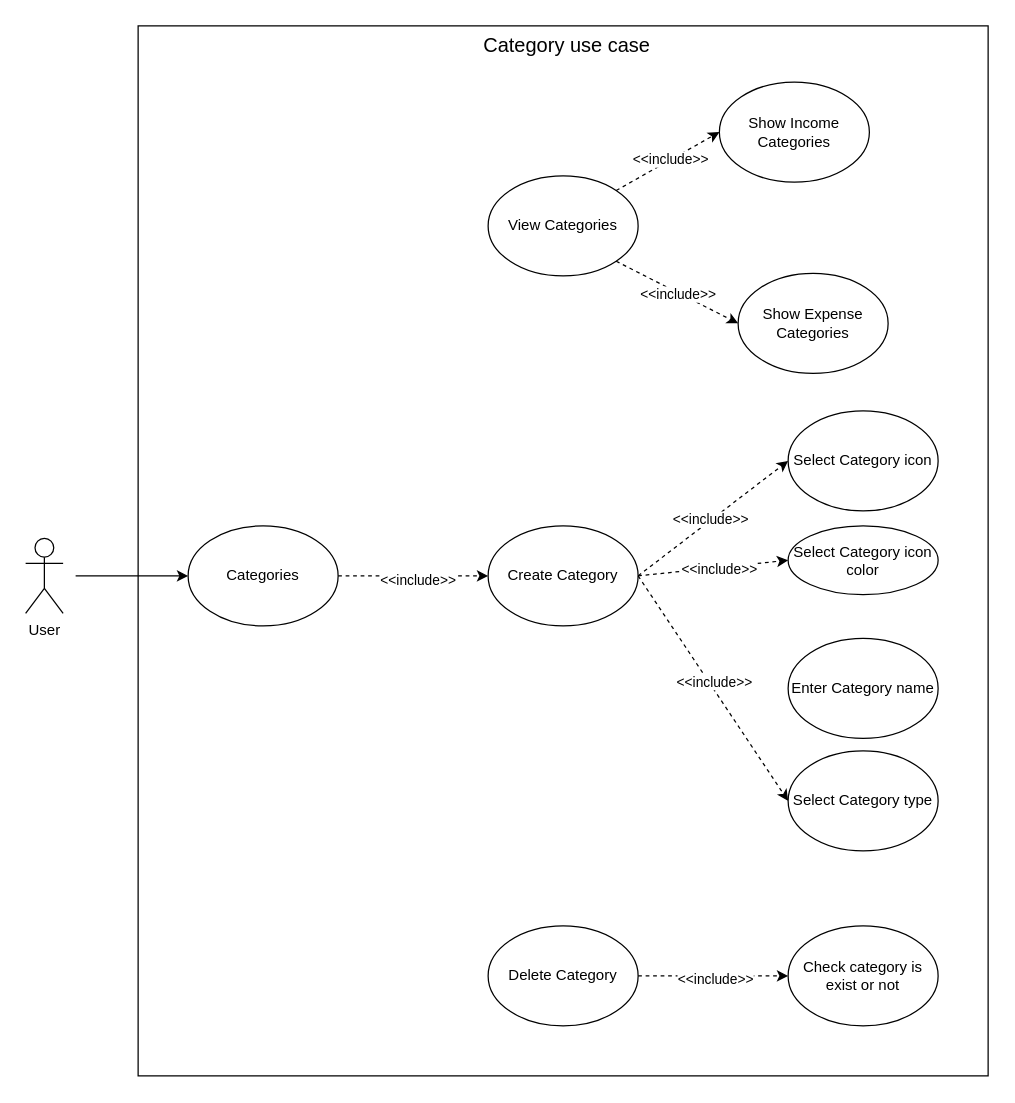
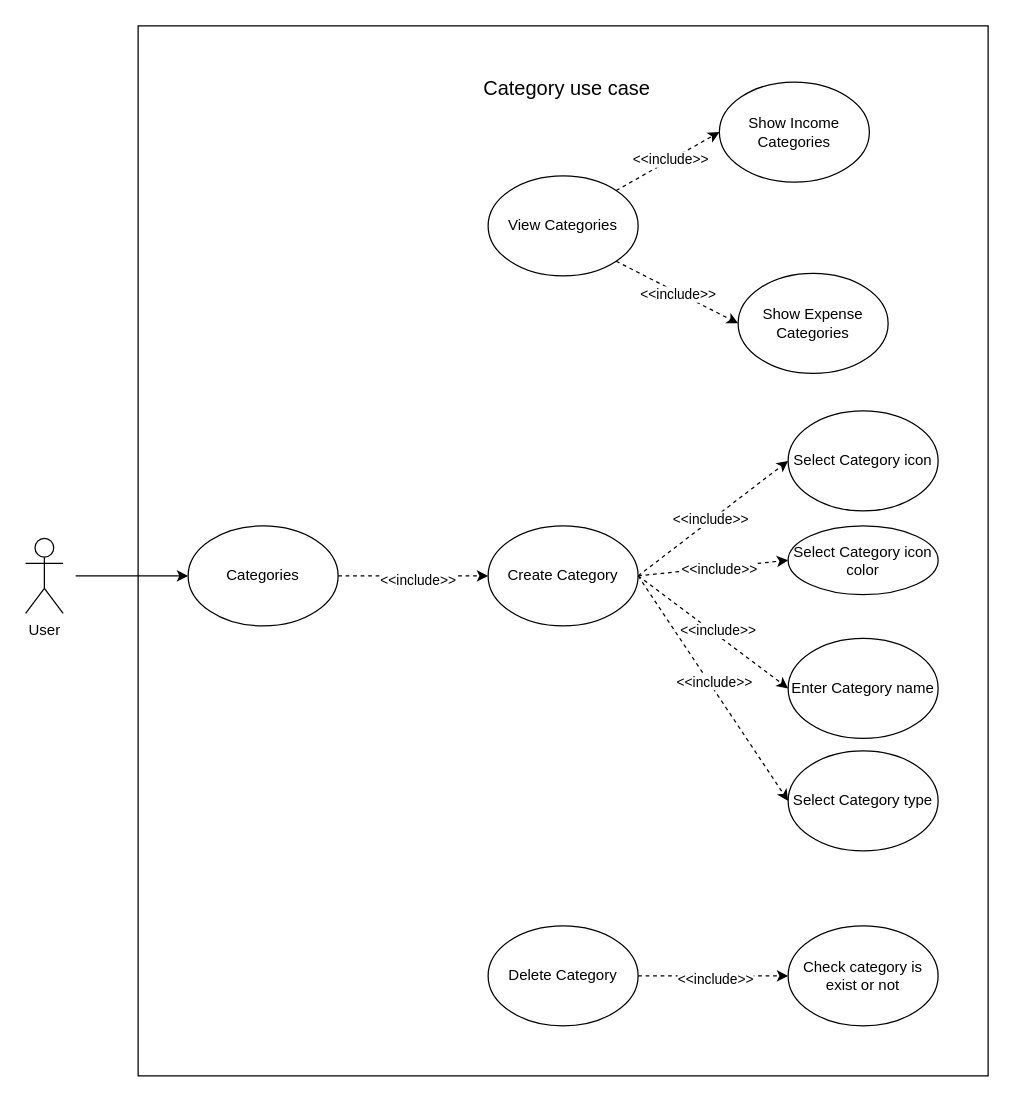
- <mxCell id="32" value="&lt;font style=&quot;font-size: 16px;&quot;&gt;Category use case&amp;nbsp;&lt;/font&gt;" style="text;html=1;align=center;verticalAlign=middle;resizable=0;points=[];autosize=1;strokeColor=none;fillColor=none;" vertex="1" parent="1"><mxGeometry x="375" y="20" width="160" height="30" as="geometry" /></mxCell>
+ <mxCell id="32" value="&lt;font style=&quot;font-size: 16px;&quot;&gt;Category use case&amp;nbsp;&lt;/font&gt;" style="text;html=1;align=center;verticalAlign=middle;resizable=0;points=[];autosize=1;strokeColor=none;fillColor=none;" vertex="1" parent="1"><mxGeometry x="375" y="55" width="160" height="30" as="geometry" /></mxCell>
+ <mxCell id="20" value="" style="endArrow=classic;html=1;rounded=0;exitX=1;exitY=0.5;exitDx=0;exitDy=0;entryX=0;entryY=0.5;entryDx=0;entryDy=0;dashed=1;" edge="1" parent="1" source="8" target="14"><mxGeometry width="50" height="50" relative="1" as="geometry"><mxPoint x="530" y="480" as="sourcePoint" /><mxPoint x="650" y="380" as="targetPoint" /></mxGeometry></mxCell>
+ <mxCell id="21" value="&amp;lt;&amp;lt;include&amp;gt;&amp;gt;" style="edgeLabel;html=1;align=center;verticalAlign=middle;resizable=0;points=[];" vertex="1" connectable="0" parent="20"><mxGeometry x="0.033" y="3" relative="1" as="geometry"><mxPoint as="offset" /></mxGeometry></mxCell>
